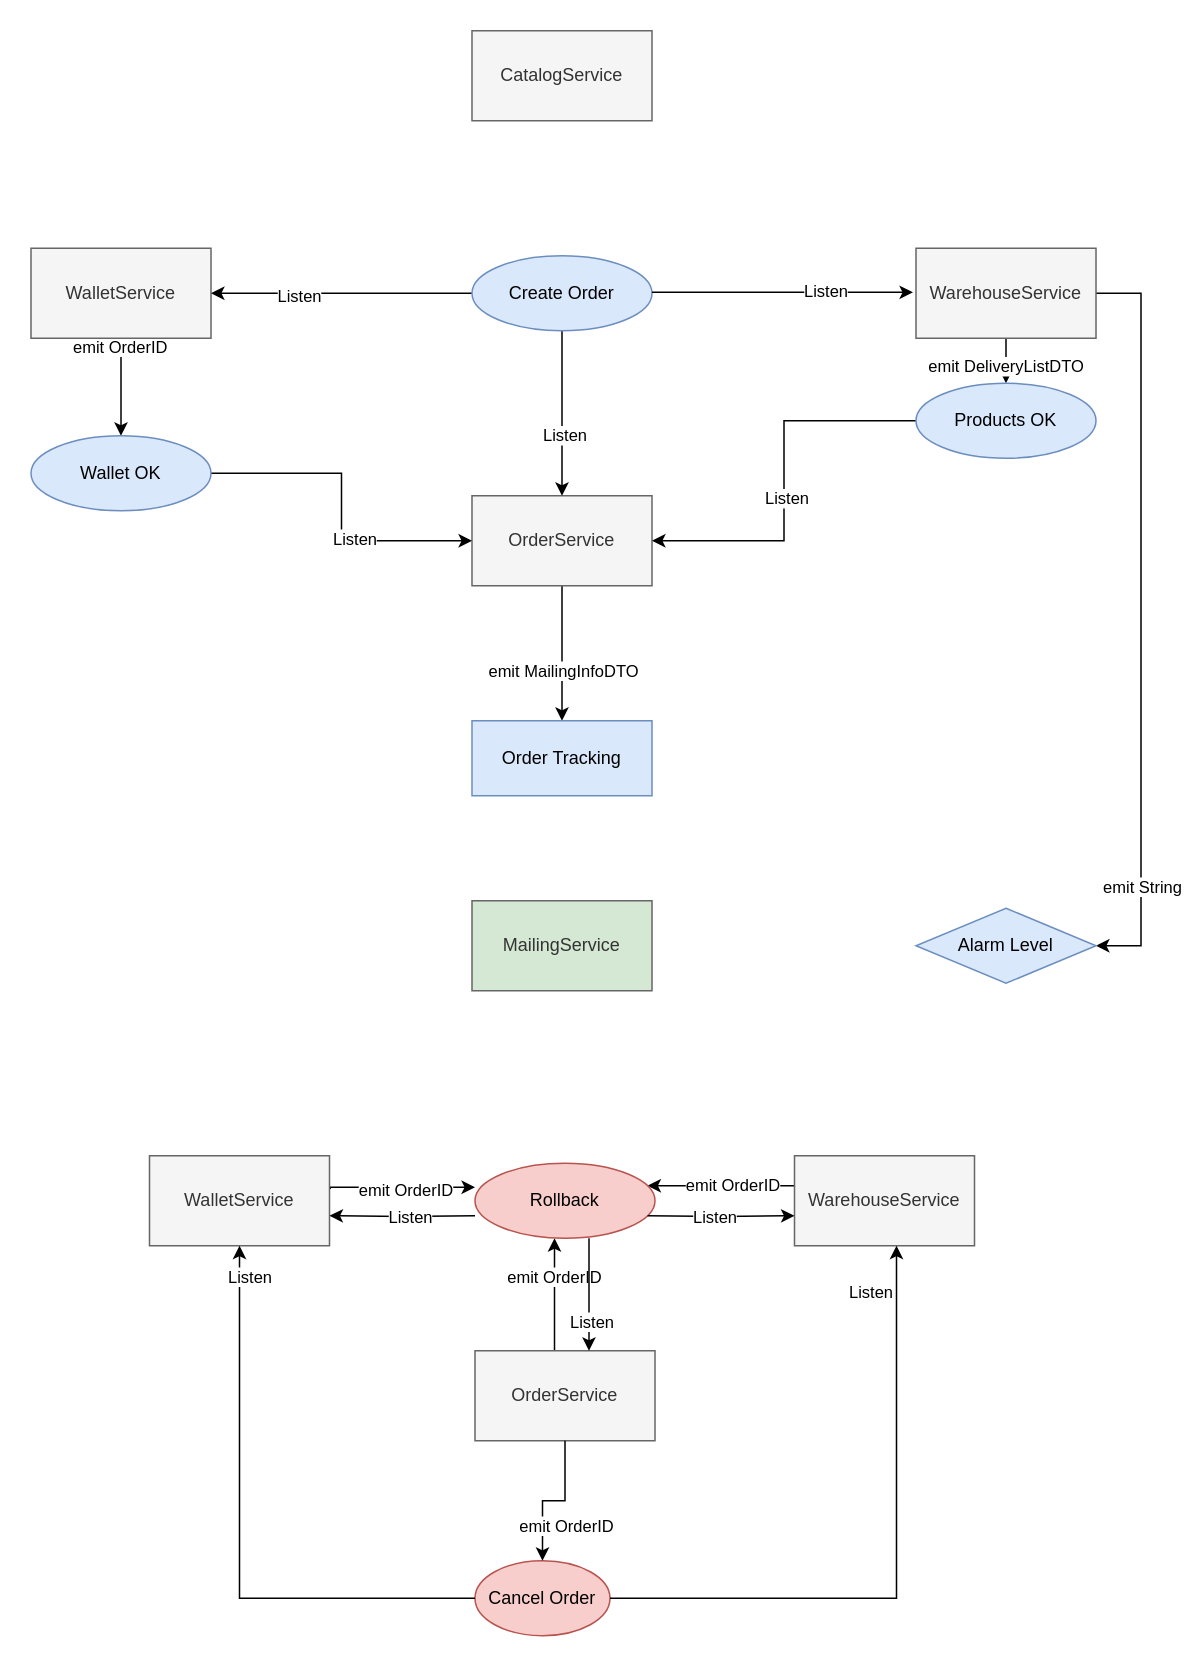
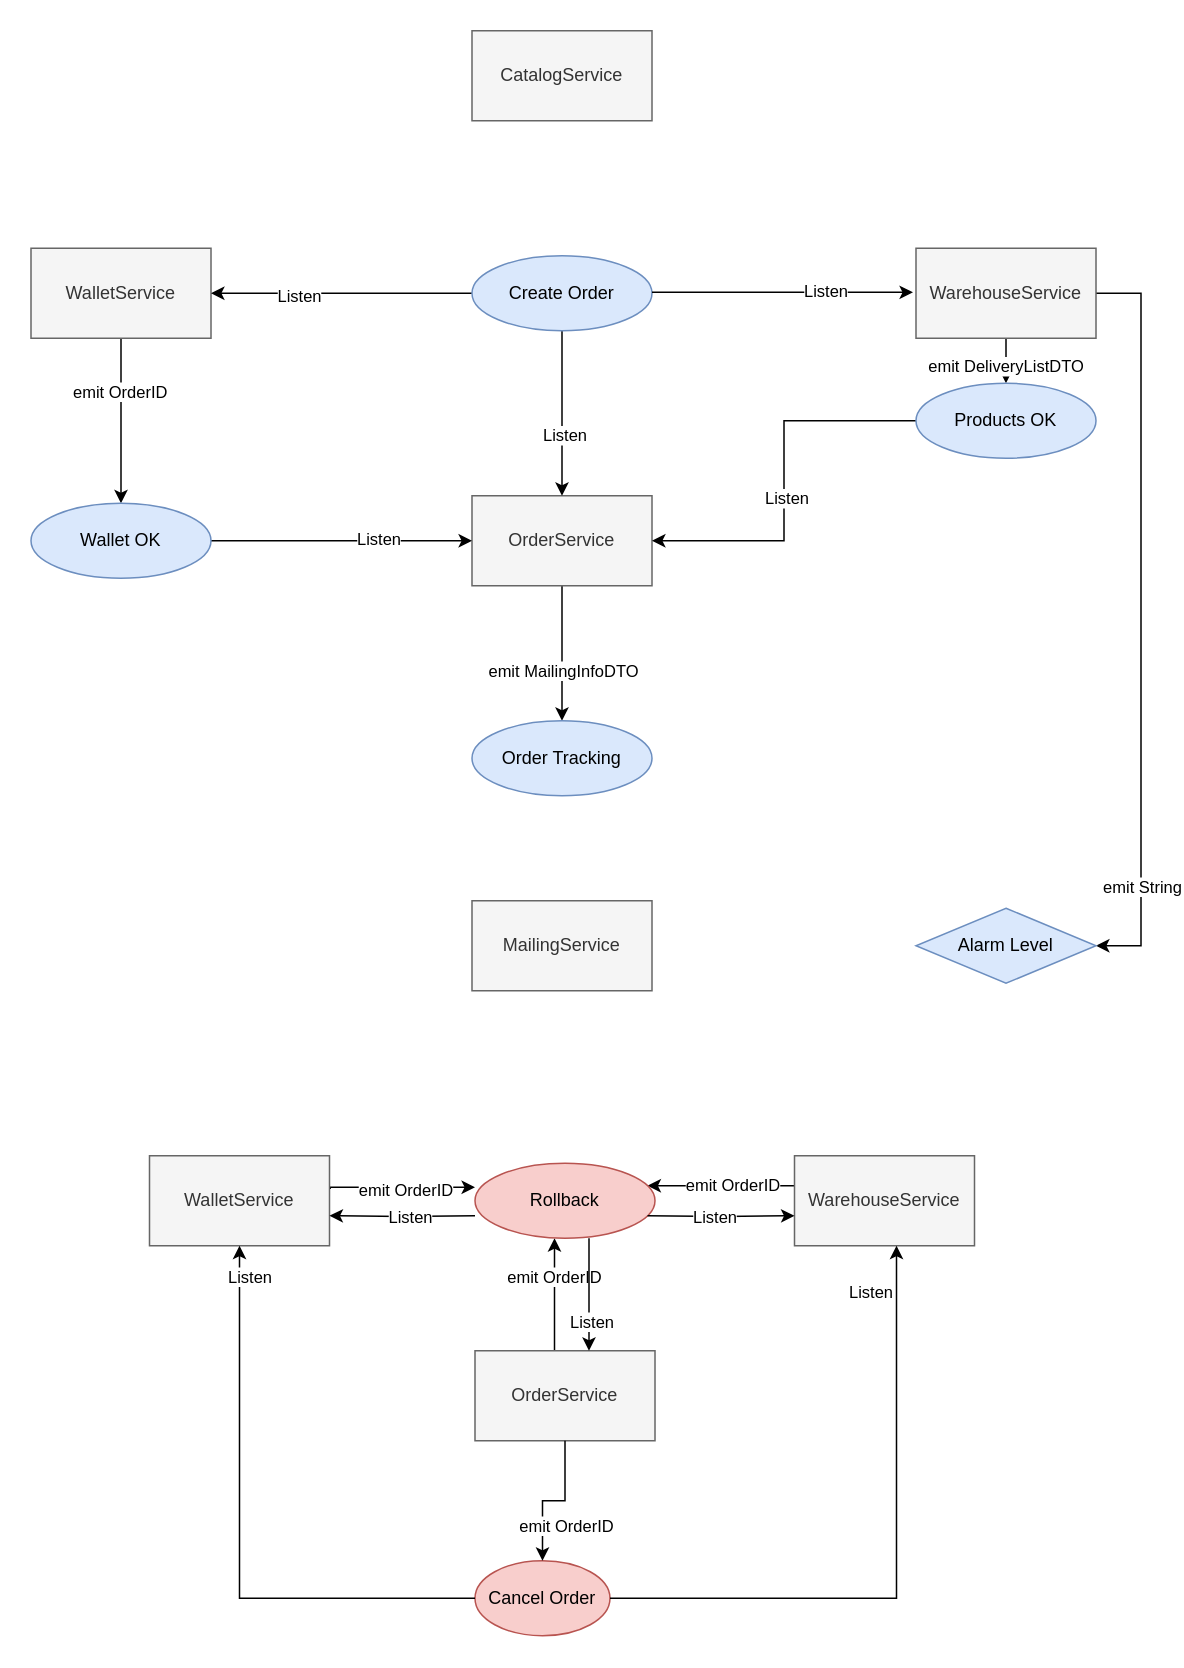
- <mxCell id="26" value="Wallet OK" style="ellipse;whiteSpace=wrap;html=1;fillColor=#dae8fc;strokeColor=#6c8ebf;" parent="1" vertex="1"><mxGeometry x="20" y="290" width="120" height="50" as="geometry" /></mxCell>
+ <mxCell id="26" value="Wallet OK" style="ellipse;whiteSpace=wrap;html=1;fillColor=#dae8fc;strokeColor=#6c8ebf;" parent="1" vertex="1"><mxGeometry x="20" y="335" width="120" height="50" as="geometry" /></mxCell>
- <mxCell id="27" value="Order Tracking" style="whiteSpace=wrap;html=1;fillColor=#dae8fc;strokeColor=#6c8ebf;rounded=0;" parent="1" vertex="1"><mxGeometry x="314" y="480" width="120" height="50" as="geometry" /></mxCell>
+ <mxCell id="27" value="Order Tracking" style="ellipse;whiteSpace=wrap;html=1;fillColor=#dae8fc;strokeColor=#6c8ebf;" parent="1" vertex="1"><mxGeometry x="314" y="480" width="120" height="50" as="geometry" /></mxCell>
- <mxCell id="28" value="MailingService" style="rounded=0;whiteSpace=wrap;html=1;fillColor=#d5e8d4;strokeColor=#666666;fontColor=#333333;" parent="1" vertex="1"><mxGeometry x="314" y="600" width="120" height="60" as="geometry" /></mxCell>
+ <mxCell id="28" value="MailingService" style="rounded=0;whiteSpace=wrap;html=1;fillColor=#f5f5f5;strokeColor=#666666;fontColor=#333333;" parent="1" vertex="1"><mxGeometry x="314" y="600" width="120" height="60" as="geometry" /></mxCell>
